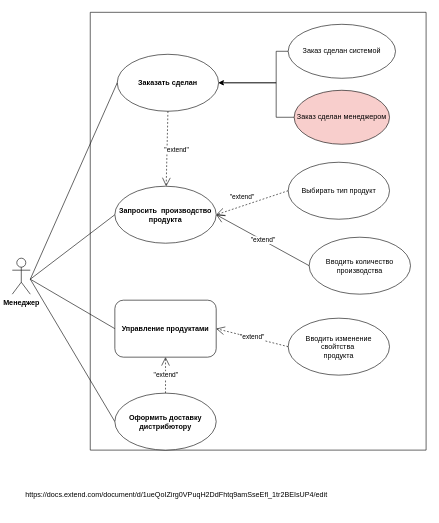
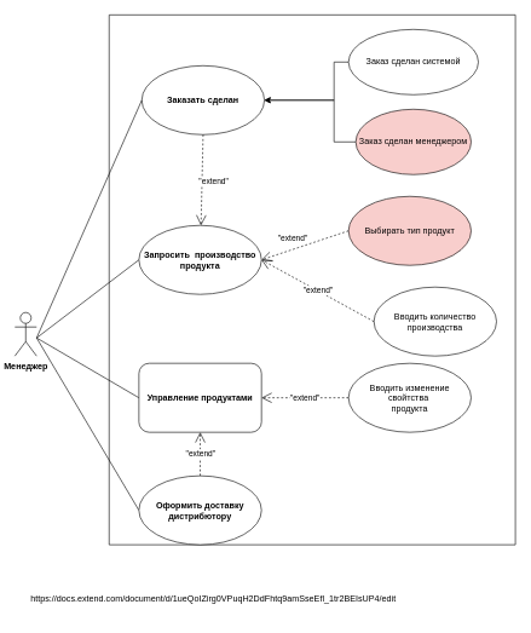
- <mxCell id="7" value="Выбирать тип продукт" style="ellipse;whiteSpace=wrap;html=1;" vertex="1" parent="6"><mxGeometry x="330" y="250" width="169" height="95" as="geometry" /></mxCell>
+ <mxCell id="7" value="Выбирать тип продукт" style="ellipse;whiteSpace=wrap;html=1;fillColor=#f8cecc;" vertex="1" parent="6"><mxGeometry x="330" y="250" width="169" height="95" as="geometry" /></mxCell>
- <mxCell id="14" value="&quot;extend&quot;" style="endArrow=open;endSize=12;dashed=0;html=1;rounded=0;entryX=1;entryY=0.5;entryDx=0;entryDy=0;exitX=0;exitY=0.5;exitDx=0;exitDy=0;" edge="1" parent="6" source="8" target="13"><mxGeometry width="160" relative="1" as="geometry"><mxPoint x="305" y="127.5" as="sourcePoint" /><mxPoint x="199" y="188.5" as="targetPoint" /></mxGeometry></mxCell>
+ <mxCell id="14" value="&quot;extend&quot;" style="endArrow=open;endSize=12;dashed=1;html=1;rounded=0;entryX=1;entryY=0.5;entryDx=0;entryDy=0;exitX=0;exitY=0.5;exitDx=0;exitDy=0;" edge="1" parent="6" source="8" target="13"><mxGeometry width="160" relative="1" as="geometry"><mxPoint x="305" y="127.5" as="sourcePoint" /><mxPoint x="199" y="188.5" as="targetPoint" /></mxGeometry></mxCell>
- <mxCell id="9" value="Вводить изменение свойтства&amp;nbsp;&lt;br&gt;продукта" style="ellipse;whiteSpace=wrap;html=1;" vertex="1" parent="6"><mxGeometry x="330" y="510" width="169" height="95" as="geometry" /></mxCell>
+ <mxCell id="9" value="Вводить изменение свойтства&amp;nbsp;&lt;br&gt;продукта" style="ellipse;whiteSpace=wrap;html=1;" vertex="1" parent="6"><mxGeometry x="330" y="480" width="169" height="95" as="geometry" /></mxCell>
